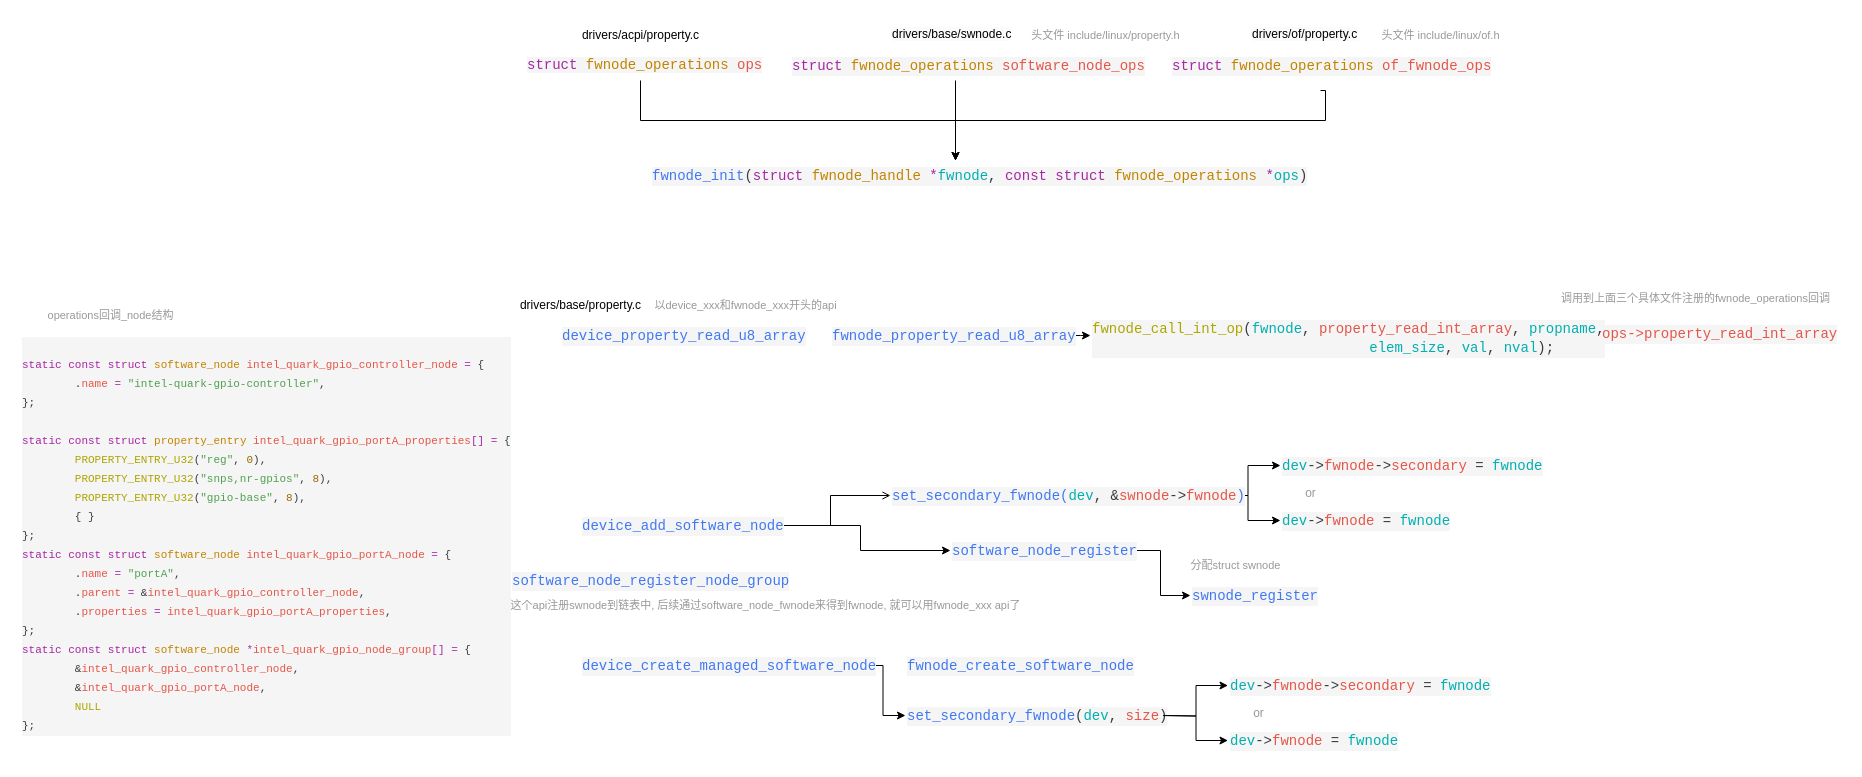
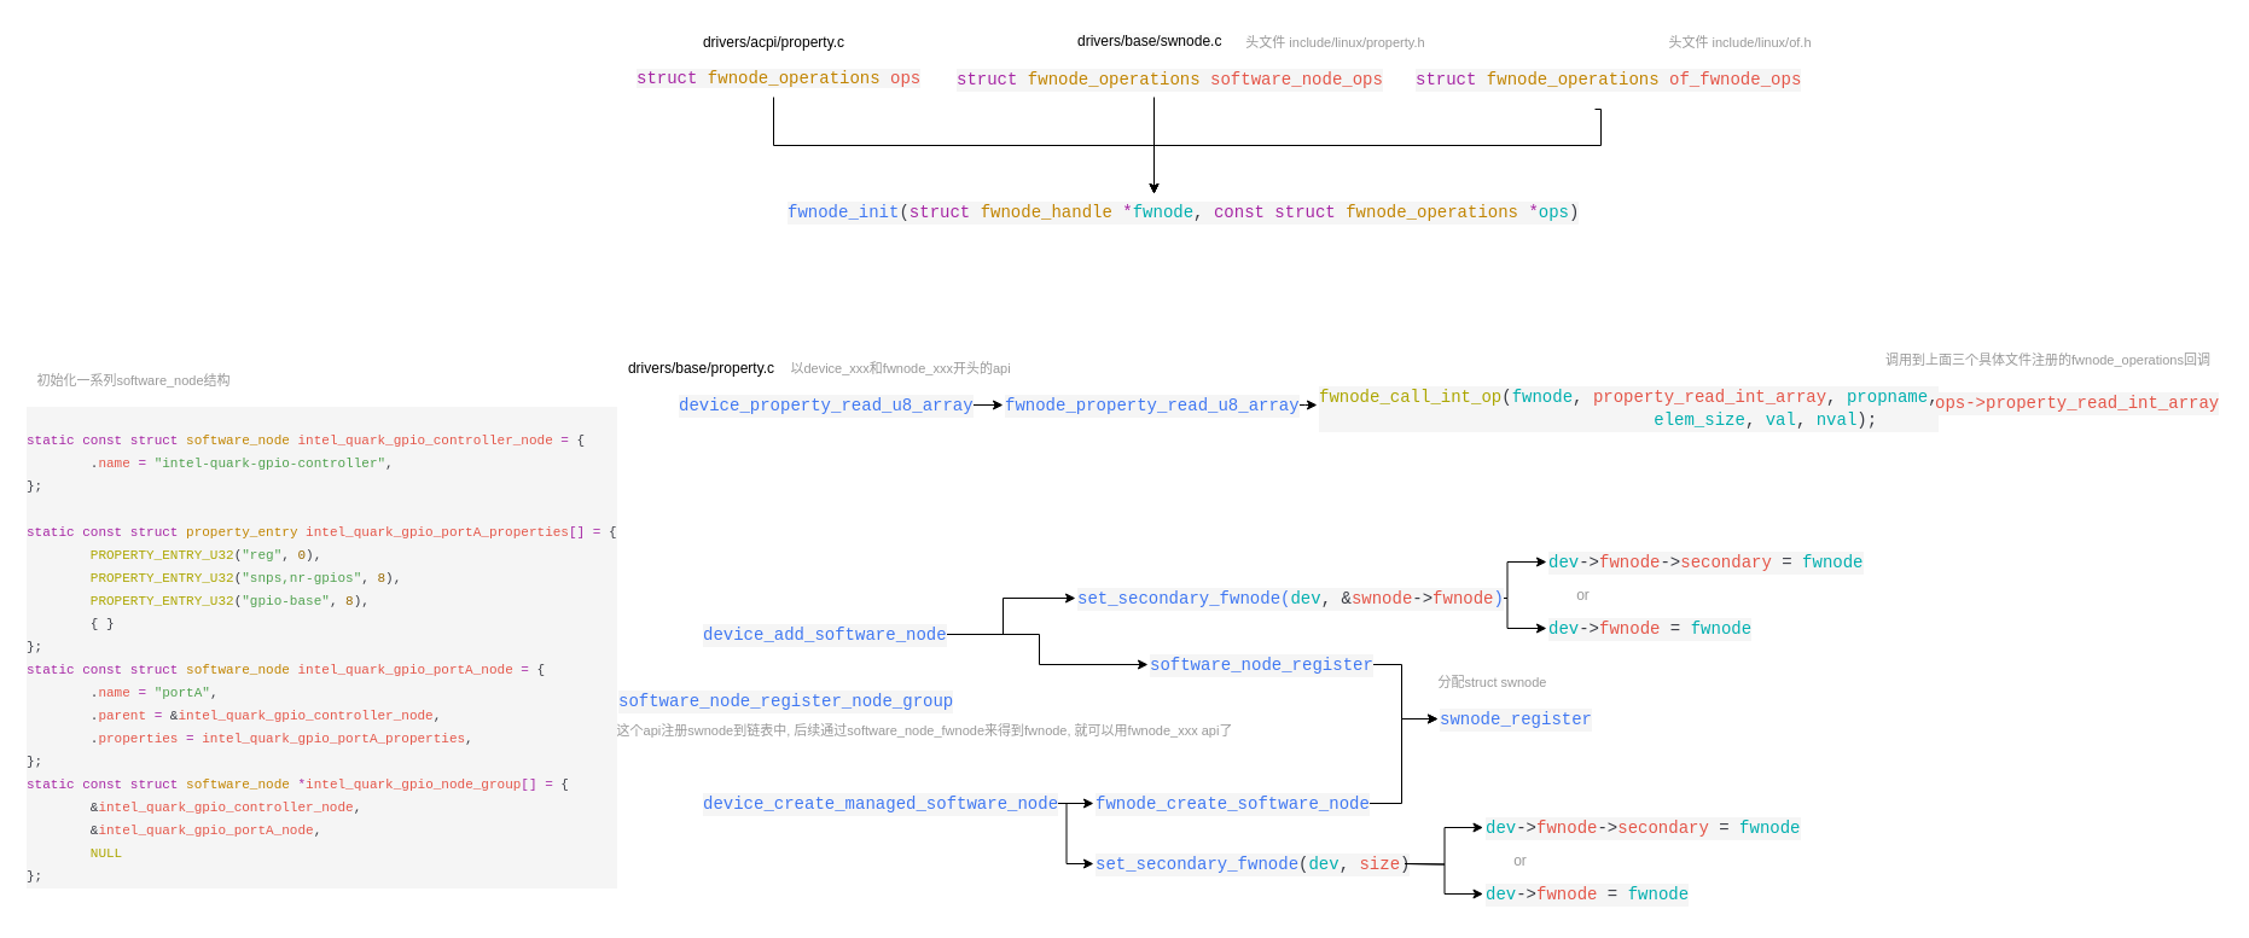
- <mxCell id="10" value="&lt;span style=&quot;color: rgb(0, 0, 0); font-family: Helvetica; font-size: 12px; font-style: normal; font-variant-ligatures: normal; font-variant-caps: normal; font-weight: 400; letter-spacing: normal; orphans: 2; text-align: center; text-indent: 0px; text-transform: none; widows: 2; word-spacing: 0px; -webkit-text-stroke-width: 0px; white-space: nowrap; background-color: rgb(251, 251, 251); text-decoration-thickness: initial; text-decoration-style: initial; text-decoration-color: initial; display: inline !important; float: none;&quot;&gt;drivers/of/property.c&lt;/span&gt;" style="text;whiteSpace=wrap;html=1;" parent="1" vertex="1"><mxGeometry x="1250" y="20" width="110" height="30" as="geometry" /></mxCell>
- <mxCell id="35" value="&lt;font color=&quot;#999999&quot;&gt;&lt;span style=&quot;font-size: 11px;&quot;&gt;operations回调_node结构&lt;/span&gt;&lt;/font&gt;" style="text;html=1;align=center;verticalAlign=middle;resizable=0;points=[];autosize=1;strokeColor=none;fillColor=none;" vertex="1" parent="1"><mxGeometry x="20" y="300" width="180" height="30" as="geometry" /></mxCell>
+ <mxCell id="35" value="&lt;font color=&quot;#999999&quot;&gt;&lt;span style=&quot;font-size: 11px;&quot;&gt;初始化一系列software_node结构&lt;/span&gt;&lt;/font&gt;" style="text;html=1;align=center;verticalAlign=middle;resizable=0;points=[];autosize=1;strokeColor=none;fillColor=none;" vertex="1" parent="1"><mxGeometry x="20" y="300" width="180" height="30" as="geometry" /></mxCell>
+ <mxCell id="12" style="edgeStyle=orthogonalEdgeStyle;rounded=0;orthogonalLoop=1;jettySize=auto;html=1;exitX=1;exitY=0.5;exitDx=0;exitDy=0;entryX=0;entryY=0.5;entryDx=0;entryDy=0;" edge="1" parent="1" source="13" target="15"><mxGeometry relative="1" as="geometry" /></mxCell>
- <mxCell id="25" style="edgeStyle=orthogonalEdgeStyle;rounded=0;orthogonalLoop=1;jettySize=auto;html=1;exitX=1;exitY=0.5;exitDx=0;exitDy=0;entryX=0;entryY=0.5;entryDx=0;entryDy=0;endArrow=open;" edge="1" parent="1" source="26" target="42"><mxGeometry relative="1" as="geometry" /></mxCell>
+ <mxCell id="25" style="edgeStyle=orthogonalEdgeStyle;rounded=0;orthogonalLoop=1;jettySize=auto;html=1;exitX=1;exitY=0.5;exitDx=0;exitDy=0;entryX=0;entryY=0.5;entryDx=0;entryDy=0;" edge="1" parent="1" source="26" target="42"><mxGeometry relative="1" as="geometry" /></mxCell>
+ <mxCell id="30" style="edgeStyle=orthogonalEdgeStyle;rounded=0;orthogonalLoop=1;jettySize=auto;html=1;exitX=1;exitY=0.5;exitDx=0;exitDy=0;entryX=0;entryY=0.5;entryDx=0;entryDy=0;" edge="1" parent="1" source="31" target="29"><mxGeometry relative="1" as="geometry"><Array as="points"><mxPoint x="1160" y="665" /><mxPoint x="1160" y="595" /></Array></mxGeometry></mxCell>
+ <mxCell id="36" value="" style="edgeStyle=orthogonalEdgeStyle;rounded=0;orthogonalLoop=1;jettySize=auto;html=1;" edge="1" parent="1" source="38" target="31"><mxGeometry relative="1" as="geometry" /></mxCell>
